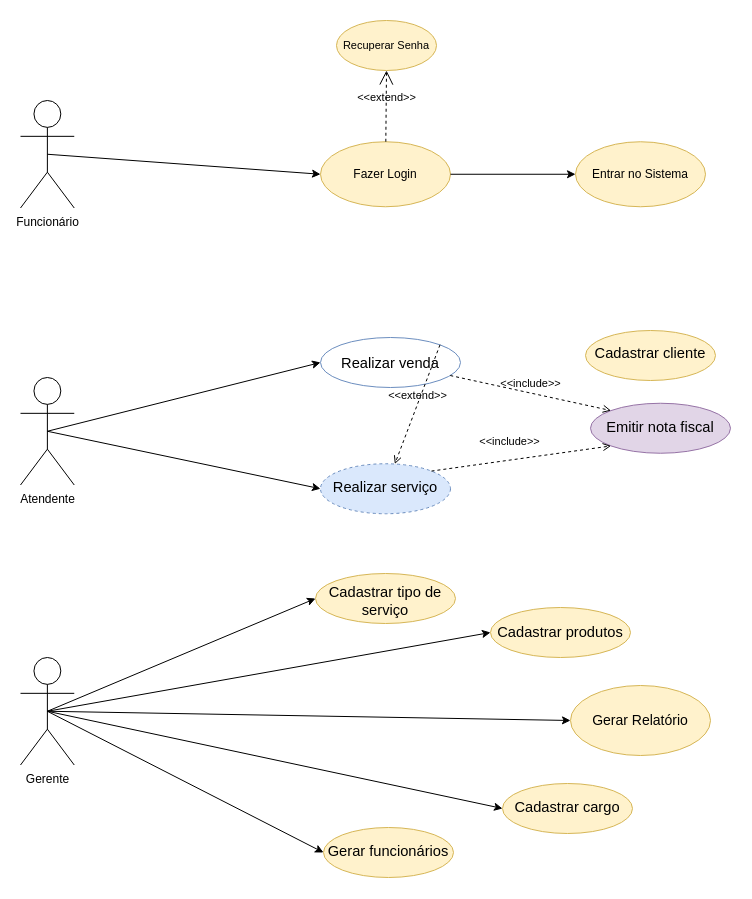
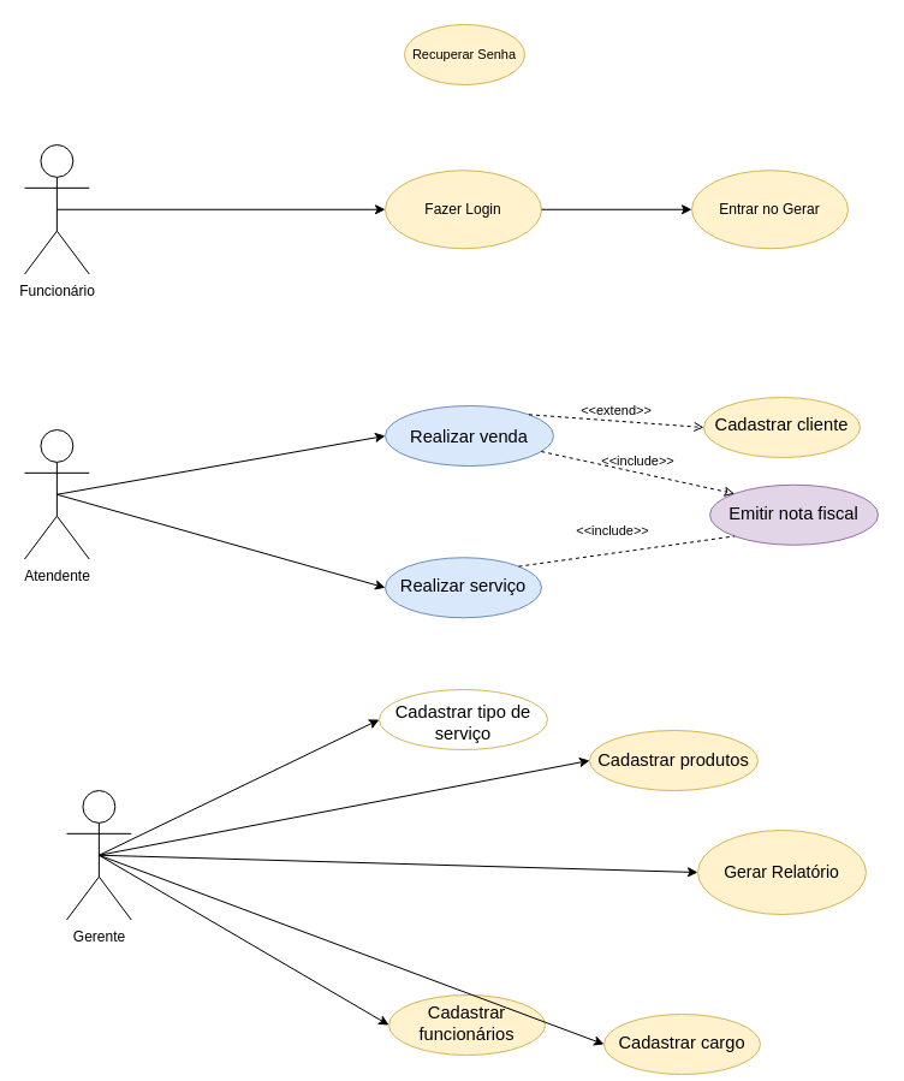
- <mxCell id="27" value="&amp;lt;&amp;lt;extend&amp;gt;&amp;gt;" style="edgeStyle=none;html=1;startArrow=open;endArrow=none;startSize=12;verticalAlign=bottom;dashed=1;labelBackgroundColor=none;rounded=0;exitX=0.5;exitY=1;exitDx=0;exitDy=0;" edge="1" parent="1" source="28" target="26"><mxGeometry width="160" relative="1" as="geometry"><mxPoint x="385" y="80" as="sourcePoint" /><mxPoint x="380" y="110" as="targetPoint" /></mxGeometry></mxCell>
- <mxCell id="24" value="Funcionário" style="shape=umlActor;verticalLabelPosition=bottom;verticalAlign=top;html=1;outlineConnect=0;rounded=1;" vertex="1" parent="1"><mxGeometry x="20" y="100" width="53.75" height="107.5" as="geometry" /></mxCell>
+ <mxCell id="24" value="Funcionário" style="shape=umlActor;verticalLabelPosition=bottom;verticalAlign=top;html=1;outlineConnect=0;rounded=1;" vertex="1" parent="1"><mxGeometry x="20" y="120" width="53.75" height="107.5" as="geometry" /></mxCell>
- <mxCell id="29" value="Entrar no Sistema" style="ellipse;whiteSpace=wrap;html=1;fillColor=#fff2cc;strokeColor=#d6b656;" vertex="1" parent="1"><mxGeometry x="575" y="141.25" width="130" height="65" as="geometry" /></mxCell>
+ <mxCell id="29" value="Entrar no Gerar" style="ellipse;whiteSpace=wrap;html=1;fillColor=#fff2cc;strokeColor=#d6b656;" vertex="1" parent="1"><mxGeometry x="575" y="141.25" width="130" height="65" as="geometry" /></mxCell>
- <mxCell id="8" value="&lt;p style=&quot;line-height:1.38;margin-top:0pt;margin-bottom:0pt;&quot; dir=&quot;ltr&quot;&gt;&lt;/p&gt;&lt;div&gt;&lt;/div&gt;&lt;p style=&quot;line-height:1.38;margin-top:0pt;margin-bottom:0pt;&quot; dir=&quot;ltr&quot;&gt;&lt;/p&gt;&lt;div&gt;&lt;/div&gt;&lt;span style=&quot;font-size: 11pt; font-family: Arial; background-color: transparent; font-variant-numeric: normal; font-variant-east-asian: normal; font-variant-alternates: normal; vertical-align: baseline;&quot;&gt;Realizar venda&lt;/span&gt;&lt;p&gt;&lt;/p&gt;&lt;span id=&quot;docs-internal-guid-c6372a7d-7fff-bdf3-c309-6687d715d5a5&quot;&gt;&lt;/span&gt;&lt;span id=&quot;docs-internal-guid-33b2e746-7fff-9d07-1269-1e9ba2fc8368&quot;&gt;&lt;/span&gt;" style="ellipse;whiteSpace=wrap;html=1;spacingTop=13;fillColor=#ffffff;strokeColor=#6c8ebf;rounded=1;" parent="1" vertex="1"><mxGeometry x="320" y="337" width="140" height="50" as="geometry" /></mxCell>
+ <mxCell id="8" value="&lt;p style=&quot;line-height:1.38;margin-top:0pt;margin-bottom:0pt;&quot; dir=&quot;ltr&quot;&gt;&lt;/p&gt;&lt;div&gt;&lt;/div&gt;&lt;p style=&quot;line-height:1.38;margin-top:0pt;margin-bottom:0pt;&quot; dir=&quot;ltr&quot;&gt;&lt;/p&gt;&lt;div&gt;&lt;/div&gt;&lt;span style=&quot;font-size: 11pt; font-family: Arial; background-color: transparent; font-variant-numeric: normal; font-variant-east-asian: normal; font-variant-alternates: normal; vertical-align: baseline;&quot;&gt;Realizar venda&lt;/span&gt;&lt;p&gt;&lt;/p&gt;&lt;span id=&quot;docs-internal-guid-c6372a7d-7fff-bdf3-c309-6687d715d5a5&quot;&gt;&lt;/span&gt;&lt;span id=&quot;docs-internal-guid-33b2e746-7fff-9d07-1269-1e9ba2fc8368&quot;&gt;&lt;/span&gt;" style="ellipse;whiteSpace=wrap;html=1;spacingTop=13;fillColor=#dae8fc;strokeColor=#6c8ebf;rounded=1;" parent="1" vertex="1"><mxGeometry x="320" y="337" width="140" height="50" as="geometry" /></mxCell>
- <mxCell id="23" value="&amp;lt;&amp;lt;extend&amp;gt;&amp;gt;" style="html=1;verticalAlign=bottom;labelBackgroundColor=none;endArrow=open;endFill=0;dashed=1;rounded=0;exitX=1;exitY=0;exitDx=0;exitDy=0;" parent="1" source="8" target="6" edge="1"><mxGeometry width="160" relative="1" as="geometry"><mxPoint x="530" y="327" as="sourcePoint" /><mxPoint x="580" y="347" as="targetPoint" /></mxGeometry></mxCell>
+ <mxCell id="23" value="&amp;lt;&amp;lt;extend&amp;gt;&amp;gt;" style="html=1;verticalAlign=bottom;labelBackgroundColor=none;endArrow=open;endFill=0;dashed=1;rounded=0;exitX=1;exitY=0;exitDx=0;exitDy=0;entryX=0;entryY=0.5;entryDx=0;entryDy=0;" parent="1" source="8" target="2" edge="1"><mxGeometry width="160" relative="1" as="geometry"><mxPoint x="530" y="327" as="sourcePoint" /><mxPoint x="580" y="347" as="targetPoint" /></mxGeometry></mxCell>
- <mxCell id="18" value="&amp;lt;&amp;lt;include&amp;gt;&amp;gt;" style="html=1;verticalAlign=bottom;labelBackgroundColor=none;endArrow=open;endFill=0;dashed=1;rounded=0;entryX=0;entryY=0;entryDx=0;entryDy=0;" parent="1" source="8" target="7" edge="1"><mxGeometry width="160" relative="1" as="geometry"><mxPoint x="570" y="375" as="sourcePoint" /><mxPoint x="650" y="432" as="targetPoint" /></mxGeometry></mxCell>
+ <mxCell id="18" value="&amp;lt;&amp;lt;include&amp;gt;&amp;gt;" style="html=1;verticalAlign=bottom;labelBackgroundColor=none;endArrow=classic;endFill=0;dashed=1;rounded=0;entryX=0;entryY=0;entryDx=0;entryDy=0;" parent="1" source="8" target="7" edge="1"><mxGeometry width="160" relative="1" as="geometry"><mxPoint x="570" y="375" as="sourcePoint" /><mxPoint x="650" y="432" as="targetPoint" /></mxGeometry></mxCell>
- <mxCell id="10" value="Atendente" style="shape=umlActor;verticalLabelPosition=bottom;verticalAlign=top;html=1;outlineConnect=0;rounded=1;" parent="1" vertex="1"><mxGeometry x="20" y="377" width="53.75" height="107.5" as="geometry" /></mxCell>
+ <mxCell id="10" value="Atendente" style="shape=umlActor;verticalLabelPosition=bottom;verticalAlign=top;html=1;outlineConnect=0;rounded=1;" parent="1" vertex="1"><mxGeometry x="20" y="357" width="53.75" height="107.5" as="geometry" /></mxCell>
- <mxCell id="19" value="&amp;lt;&amp;lt;include&amp;gt;&amp;gt;" style="html=1;verticalAlign=bottom;labelBackgroundColor=none;endArrow=open;endFill=0;dashed=1;rounded=0;entryX=0;entryY=1;entryDx=0;entryDy=0;exitX=1;exitY=0;exitDx=0;exitDy=0;" parent="1" source="6" target="7" edge="1"><mxGeometry x="-0.118" y="10" width="160" relative="1" as="geometry"><mxPoint x="300" y="367" as="sourcePoint" /><mxPoint x="460" y="367" as="targetPoint" /><mxPoint as="offset" /></mxGeometry></mxCell>
+ <mxCell id="19" value="&amp;lt;&amp;lt;include&amp;gt;&amp;gt;" style="html=1;verticalAlign=bottom;labelBackgroundColor=none;endArrow=none;endFill=0;dashed=1;rounded=0;entryX=0;entryY=1;entryDx=0;entryDy=0;exitX=1;exitY=0;exitDx=0;exitDy=0;" parent="1" source="6" target="7" edge="1"><mxGeometry x="-0.118" y="10" width="160" relative="1" as="geometry"><mxPoint x="300" y="367" as="sourcePoint" /><mxPoint x="460" y="367" as="targetPoint" /><mxPoint as="offset" /></mxGeometry></mxCell>
- <mxCell id="6" value="&#10;&lt;b id=&quot;docs-internal-guid-18067e7d-7fff-325f-7552-ed0dcf223ab5&quot; style=&quot;font-weight:normal;&quot;&gt;&lt;span style=&quot;font-size: 11pt; font-family: Arial; color: rgb(0, 0, 0); background-color: transparent; font-weight: 400; font-style: normal; font-variant: normal; text-decoration: none; vertical-align: baseline;&quot;&gt;Realizar serviço&lt;/span&gt;&lt;/b&gt;&#10;&#10;" style="ellipse;whiteSpace=wrap;html=1;spacingTop=12;fillColor=#dae8fc;strokeColor=#6c8ebf;rounded=1;dashed=1;" parent="1" vertex="1"><mxGeometry x="320" y="463.25" width="130" height="50" as="geometry" /></mxCell>
+ <mxCell id="6" value="&#10;&lt;b id=&quot;docs-internal-guid-18067e7d-7fff-325f-7552-ed0dcf223ab5&quot; style=&quot;font-weight:normal;&quot;&gt;&lt;span style=&quot;font-size: 11pt; font-family: Arial; color: rgb(0, 0, 0); background-color: transparent; font-weight: 400; font-style: normal; font-variant: normal; text-decoration: none; vertical-align: baseline;&quot;&gt;Realizar serviço&lt;/span&gt;&lt;/b&gt;&#10;&#10;" style="ellipse;whiteSpace=wrap;html=1;spacingTop=12;fillColor=#dae8fc;strokeColor=#6c8ebf;rounded=1;" parent="1" vertex="1"><mxGeometry x="320" y="463.25" width="130" height="50" as="geometry" /></mxCell>
- <mxCell id="13" value="&lt;p style=&quot;line-height:1.38;margin-top:0pt;margin-bottom:0pt;&quot; dir=&quot;ltr&quot;&gt;&lt;/p&gt;&lt;div&gt;&lt;/div&gt;&lt;p style=&quot;line-height:1.38;margin-top:0pt;margin-bottom:0pt;&quot; dir=&quot;ltr&quot;&gt;&lt;/p&gt;&lt;div&gt;&lt;/div&gt;&lt;span style=&quot;font-size: 11pt; font-family: Arial; background-color: transparent; font-variant-numeric: normal; font-variant-east-asian: normal; font-variant-alternates: normal; vertical-align: baseline;&quot;&gt;Cadastrar tipo de serviço&lt;/span&gt;&lt;p&gt;&lt;/p&gt;&lt;span id=&quot;docs-internal-guid-9513632a-7fff-0540-4ba1-e23e2a6b848a&quot;&gt;&lt;/span&gt;&lt;span id=&quot;docs-internal-guid-33b2e746-7fff-9d07-1269-1e9ba2fc8368&quot;&gt;&lt;/span&gt;" style="ellipse;whiteSpace=wrap;html=1;spacingTop=17;fillColor=#fff2cc;strokeColor=#d6b656;rounded=1;" parent="1" vertex="1"><mxGeometry x="315" y="573" width="140" height="50" as="geometry" /></mxCell>
+ <mxCell id="13" value="&lt;p style=&quot;line-height:1.38;margin-top:0pt;margin-bottom:0pt;&quot; dir=&quot;ltr&quot;&gt;&lt;/p&gt;&lt;div&gt;&lt;/div&gt;&lt;p style=&quot;line-height:1.38;margin-top:0pt;margin-bottom:0pt;&quot; dir=&quot;ltr&quot;&gt;&lt;/p&gt;&lt;div&gt;&lt;/div&gt;&lt;span style=&quot;font-size: 11pt; font-family: Arial; background-color: transparent; font-variant-numeric: normal; font-variant-east-asian: normal; font-variant-alternates: normal; vertical-align: baseline;&quot;&gt;Cadastrar tipo de serviço&lt;/span&gt;&lt;p&gt;&lt;/p&gt;&lt;span id=&quot;docs-internal-guid-9513632a-7fff-0540-4ba1-e23e2a6b848a&quot;&gt;&lt;/span&gt;&lt;span id=&quot;docs-internal-guid-33b2e746-7fff-9d07-1269-1e9ba2fc8368&quot;&gt;&lt;/span&gt;" style="ellipse;whiteSpace=wrap;html=1;spacingTop=17;fillColor=#ffffff;strokeColor=#d6b656;rounded=1;" parent="1" vertex="1"><mxGeometry x="315" y="573" width="140" height="50" as="geometry" /></mxCell>
- <mxCell id="12" value="Gerente" style="shape=umlActor;verticalLabelPosition=bottom;verticalAlign=top;html=1;outlineConnect=0;rounded=1;" parent="1" vertex="1"><mxGeometry x="20" y="657" width="53.75" height="107.5" as="geometry" /></mxCell>
+ <mxCell id="12" value="Gerente" style="shape=umlActor;verticalLabelPosition=bottom;verticalAlign=top;html=1;outlineConnect=0;rounded=1;" parent="1" vertex="1"><mxGeometry x="55" y="657" width="53.75" height="107.5" as="geometry" /></mxCell>
- <mxCell id="21" value="&lt;font style=&quot;font-size: 14px;&quot;&gt;Gerar Relatório&lt;/font&gt;" style="ellipse;whiteSpace=wrap;html=1;fillColor=#fff2cc;strokeColor=#d6b656;" parent="1" vertex="1"><mxGeometry x="570" y="685" width="140" height="70" as="geometry" /></mxCell>
+ <mxCell id="21" value="&lt;font style=&quot;font-size: 14px;&quot;&gt;Gerar Relatório&lt;/font&gt;" style="ellipse;whiteSpace=wrap;html=1;fillColor=#fff2cc;strokeColor=#d6b656;" parent="1" vertex="1"><mxGeometry x="580" y="690" width="140" height="70" as="geometry" /></mxCell>
- <mxCell id="4" value="&lt;p style=&quot;line-height:1.38;margin-top:0pt;margin-bottom:0pt;&quot; dir=&quot;ltr&quot;&gt;&lt;/p&gt;&lt;div&gt;&lt;/div&gt;&lt;span id=&quot;docs-internal-guid-33b2e746-7fff-9d07-1269-1e9ba2fc8368&quot;&gt;&lt;p style=&quot;line-height:1.38;margin-top:0pt;margin-bottom:0pt;&quot; dir=&quot;ltr&quot;&gt;&lt;/p&gt;&lt;div&gt;&lt;/div&gt;&lt;span style=&quot;font-size: 11pt; font-family: Arial; background-color: transparent; font-variant-numeric: normal; font-variant-east-asian: normal; font-variant-alternates: normal; vertical-align: baseline;&quot;&gt;Cadastrar cargo&lt;/span&gt;&lt;p&gt;&lt;/p&gt;&lt;span id=&quot;docs-internal-guid-7a62e47e-7fff-29d2-4965-a7c80304c42a&quot;&gt;&lt;/span&gt;&lt;/span&gt;" style="ellipse;whiteSpace=wrap;html=1;spacingTop=10;fillColor=#fff2cc;strokeColor=#d6b656;rounded=1;" parent="1" vertex="1"><mxGeometry x="502" y="783" width="130" height="50" as="geometry" /></mxCell>
+ <mxCell id="4" value="&lt;p style=&quot;line-height:1.38;margin-top:0pt;margin-bottom:0pt;&quot; dir=&quot;ltr&quot;&gt;&lt;/p&gt;&lt;div&gt;&lt;/div&gt;&lt;span id=&quot;docs-internal-guid-33b2e746-7fff-9d07-1269-1e9ba2fc8368&quot;&gt;&lt;p style=&quot;line-height:1.38;margin-top:0pt;margin-bottom:0pt;&quot; dir=&quot;ltr&quot;&gt;&lt;/p&gt;&lt;div&gt;&lt;/div&gt;&lt;span style=&quot;font-size: 11pt; font-family: Arial; background-color: transparent; font-variant-numeric: normal; font-variant-east-asian: normal; font-variant-alternates: normal; vertical-align: baseline;&quot;&gt;Cadastrar cargo&lt;/span&gt;&lt;p&gt;&lt;/p&gt;&lt;span id=&quot;docs-internal-guid-7a62e47e-7fff-29d2-4965-a7c80304c42a&quot;&gt;&lt;/span&gt;&lt;/span&gt;" style="ellipse;whiteSpace=wrap;html=1;spacingTop=10;fillColor=#fff2cc;strokeColor=#d6b656;rounded=1;" parent="1" vertex="1"><mxGeometry x="502" y="843" width="130" height="50" as="geometry" /></mxCell>
- <mxCell id="3" value="&lt;p style=&quot;line-height:1.38;margin-top:0pt;margin-bottom:0pt;&quot; dir=&quot;ltr&quot;&gt;&lt;/p&gt;&lt;div&gt;&lt;/div&gt;&lt;span style=&quot;font-size: 11pt; font-family: Arial; background-color: transparent; font-variant-numeric: normal; font-variant-east-asian: normal; font-variant-alternates: normal; vertical-align: baseline;&quot;&gt;Gerar funcionários&lt;br&gt;&lt;/span&gt;&lt;p&gt;&lt;/p&gt;&lt;span id=&quot;docs-internal-guid-33b2e746-7fff-9d07-1269-1e9ba2fc8368&quot;&gt;&lt;/span&gt;" style="ellipse;whiteSpace=wrap;html=1;spacingTop=10;fillColor=#fff2cc;strokeColor=#d6b656;rounded=1;" parent="1" vertex="1"><mxGeometry x="323" y="827" width="130" height="50" as="geometry" /></mxCell>
+ <mxCell id="3" value="&lt;p style=&quot;line-height:1.38;margin-top:0pt;margin-bottom:0pt;&quot; dir=&quot;ltr&quot;&gt;&lt;/p&gt;&lt;div&gt;&lt;/div&gt;&lt;span style=&quot;font-size: 11pt; font-family: Arial; background-color: transparent; font-variant-numeric: normal; font-variant-east-asian: normal; font-variant-alternates: normal; vertical-align: baseline;&quot;&gt;Cadastrar funcionários&lt;br&gt;&lt;/span&gt;&lt;p&gt;&lt;/p&gt;&lt;span id=&quot;docs-internal-guid-33b2e746-7fff-9d07-1269-1e9ba2fc8368&quot;&gt;&lt;/span&gt;" style="ellipse;whiteSpace=wrap;html=1;spacingTop=10;fillColor=#fff2cc;strokeColor=#d6b656;rounded=1;" parent="1" vertex="1"><mxGeometry x="323" y="827" width="130" height="50" as="geometry" /></mxCell>
